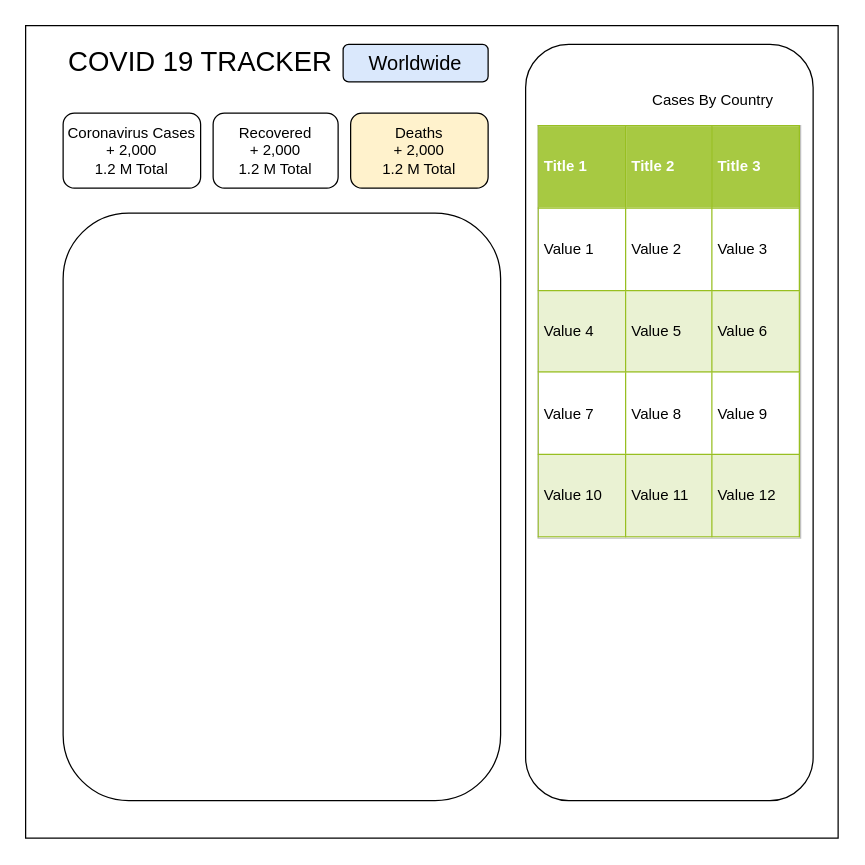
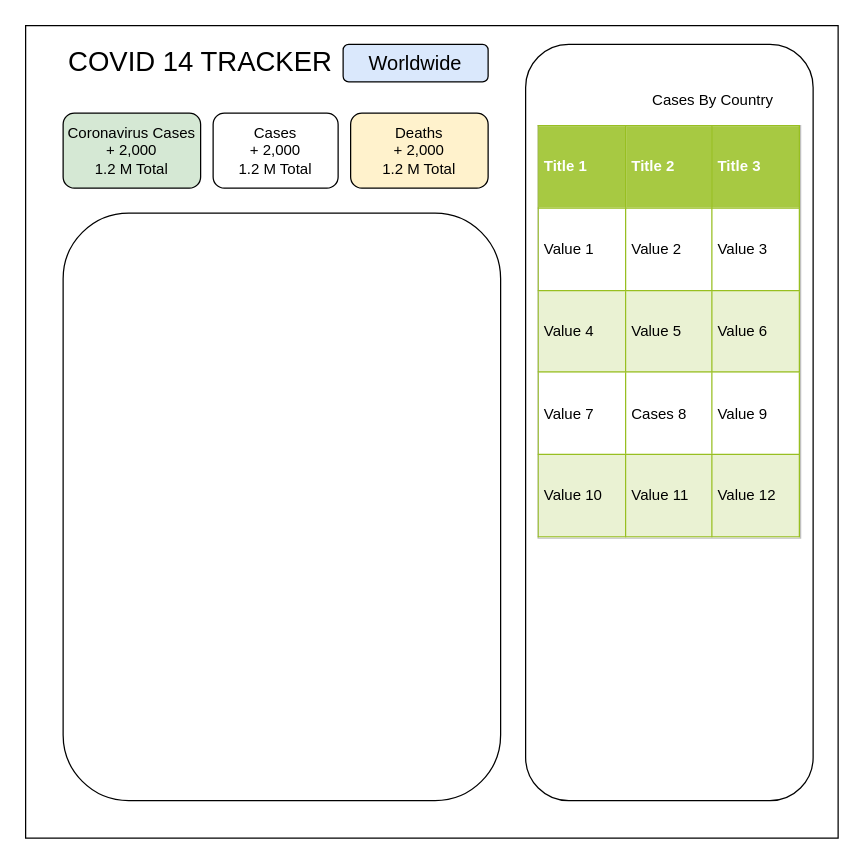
- <mxCell id="3" value="&lt;font style=&quot;font-size: 22px&quot;&gt;COVID 19 TRACKER&lt;/font&gt;" style="text;html=1;strokeColor=none;fillColor=none;align=center;verticalAlign=middle;whiteSpace=wrap;rounded=0;" vertex="1" parent="1"><mxGeometry x="50" y="40" width="220" height="20" as="geometry" /></mxCell>
+ <mxCell id="3" value="&lt;font style=&quot;font-size: 22px&quot;&gt;COVID 14 TRACKER&lt;/font&gt;" style="text;html=1;strokeColor=none;fillColor=none;align=center;verticalAlign=middle;whiteSpace=wrap;rounded=0;" vertex="1" parent="1"><mxGeometry x="50" y="40" width="220" height="20" as="geometry" /></mxCell>
- <mxCell id="5" value="Coronavirus Cases&lt;br&gt;+ 2,000&lt;br&gt;1.2 M Total" style="rounded=1;whiteSpace=wrap;html=1;" vertex="1" parent="1"><mxGeometry x="50" y="90" width="110" height="60" as="geometry" /></mxCell>
+ <mxCell id="5" value="Coronavirus Cases&lt;br&gt;+ 2,000&lt;br&gt;1.2 M Total" style="rounded=1;whiteSpace=wrap;html=1;fillColor=#d5e8d4;" vertex="1" parent="1"><mxGeometry x="50" y="90" width="110" height="60" as="geometry" /></mxCell>
- <mxCell id="6" value="Recovered&lt;br&gt;+ 2,000&lt;br&gt;1.2 M Total" style="rounded=1;whiteSpace=wrap;html=1;" vertex="1" parent="1"><mxGeometry x="170" y="90" width="100" height="60" as="geometry" /></mxCell>
+ <mxCell id="6" value="Cases&lt;br&gt;+ 2,000&lt;br&gt;1.2 M Total" style="rounded=1;whiteSpace=wrap;html=1;" vertex="1" parent="1"><mxGeometry x="170" y="90" width="100" height="60" as="geometry" /></mxCell>
- <mxCell id="13" value="&lt;table border=&quot;1&quot; width=&quot;100%&quot; height=&quot;100%&quot; cellpadding=&quot;4&quot; style=&quot;width:100%;height:100%;border-collapse:collapse;&quot;&gt;&lt;tr style=&quot;background-color:#A7C942;color:#ffffff;border:1px solid #98bf21;&quot;&gt;&lt;th align=&quot;left&quot;&gt;Title 1&lt;/th&gt;&lt;th align=&quot;left&quot;&gt;Title 2&lt;/th&gt;&lt;th align=&quot;left&quot;&gt;Title 3&lt;/th&gt;&lt;/tr&gt;&lt;tr style=&quot;border:1px solid #98bf21;&quot;&gt;&lt;td&gt;Value 1&lt;/td&gt;&lt;td&gt;Value 2&lt;/td&gt;&lt;td&gt;Value 3&lt;/td&gt;&lt;/tr&gt;&lt;tr style=&quot;background-color:#EAF2D3;border:1px solid #98bf21;&quot;&gt;&lt;td&gt;Value 4&lt;/td&gt;&lt;td&gt;Value 5&lt;/td&gt;&lt;td&gt;Value 6&lt;/td&gt;&lt;/tr&gt;&lt;tr style=&quot;border:1px solid #98bf21;&quot;&gt;&lt;td&gt;Value 7&lt;/td&gt;&lt;td&gt;Value 8&lt;/td&gt;&lt;td&gt;Value 9&lt;/td&gt;&lt;/tr&gt;&lt;tr style=&quot;background-color:#EAF2D3;border:1px solid #98bf21;&quot;&gt;&lt;td&gt;Value 10&lt;/td&gt;&lt;td&gt;Value 11&lt;/td&gt;&lt;td&gt;Value 12&lt;/td&gt;&lt;/tr&gt;&lt;/table&gt;" style="text;html=1;strokeColor=#c0c0c0;fillColor=#ffffff;overflow=fill;rounded=0;" vertex="1" parent="1"><mxGeometry x="430" y="100" width="210" height="330" as="geometry" /></mxCell>
+ <mxCell id="13" value="&lt;table border=&quot;1&quot; width=&quot;100%&quot; height=&quot;100%&quot; cellpadding=&quot;4&quot; style=&quot;width:100%;height:100%;border-collapse:collapse;&quot;&gt;&lt;tr style=&quot;background-color:#A7C942;color:#ffffff;border:1px solid #98bf21;&quot;&gt;&lt;th align=&quot;left&quot;&gt;Title 1&lt;/th&gt;&lt;th align=&quot;left&quot;&gt;Title 2&lt;/th&gt;&lt;th align=&quot;left&quot;&gt;Title 3&lt;/th&gt;&lt;/tr&gt;&lt;tr style=&quot;border:1px solid #98bf21;&quot;&gt;&lt;td&gt;Value 1&lt;/td&gt;&lt;td&gt;Value 2&lt;/td&gt;&lt;td&gt;Value 3&lt;/td&gt;&lt;/tr&gt;&lt;tr style=&quot;background-color:#EAF2D3;border:1px solid #98bf21;&quot;&gt;&lt;td&gt;Value 4&lt;/td&gt;&lt;td&gt;Value 5&lt;/td&gt;&lt;td&gt;Value 6&lt;/td&gt;&lt;/tr&gt;&lt;tr style=&quot;border:1px solid #98bf21;&quot;&gt;&lt;td&gt;Value 7&lt;/td&gt;&lt;td&gt;Cases 8&lt;/td&gt;&lt;td&gt;Value 9&lt;/td&gt;&lt;/tr&gt;&lt;tr style=&quot;background-color:#EAF2D3;border:1px solid #98bf21;&quot;&gt;&lt;td&gt;Value 10&lt;/td&gt;&lt;td&gt;Value 11&lt;/td&gt;&lt;td&gt;Value 12&lt;/td&gt;&lt;/tr&gt;&lt;/table&gt;" style="text;html=1;strokeColor=#c0c0c0;fillColor=#ffffff;overflow=fill;rounded=0;" vertex="1" parent="1"><mxGeometry x="430" y="100" width="210" height="330" as="geometry" /></mxCell>
